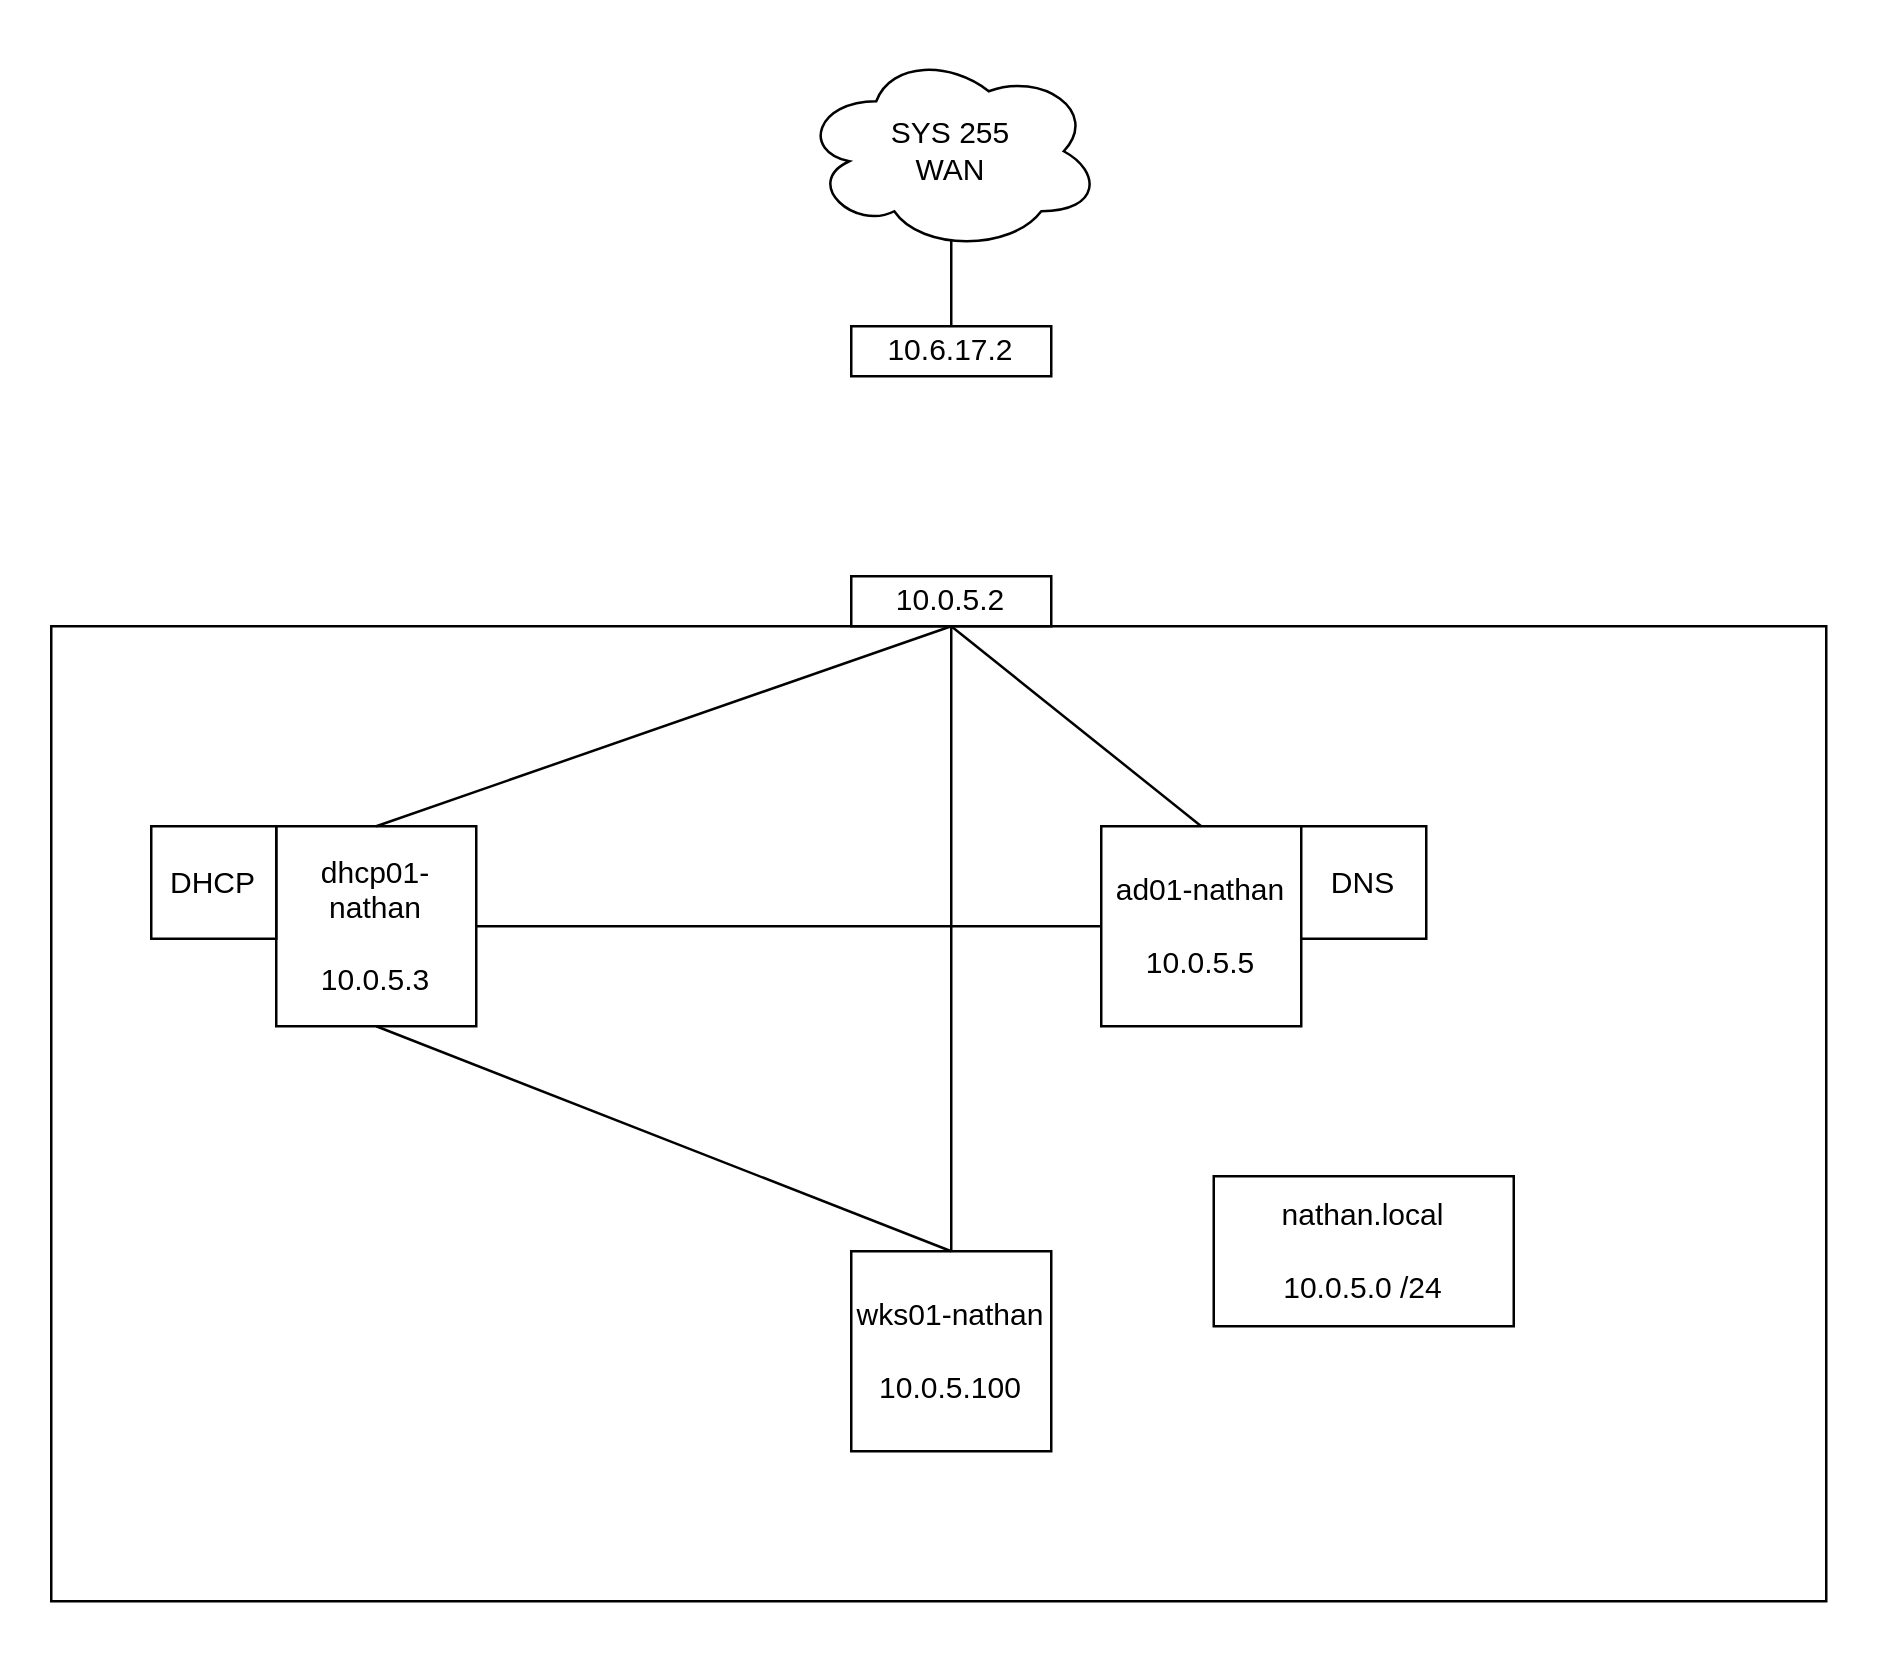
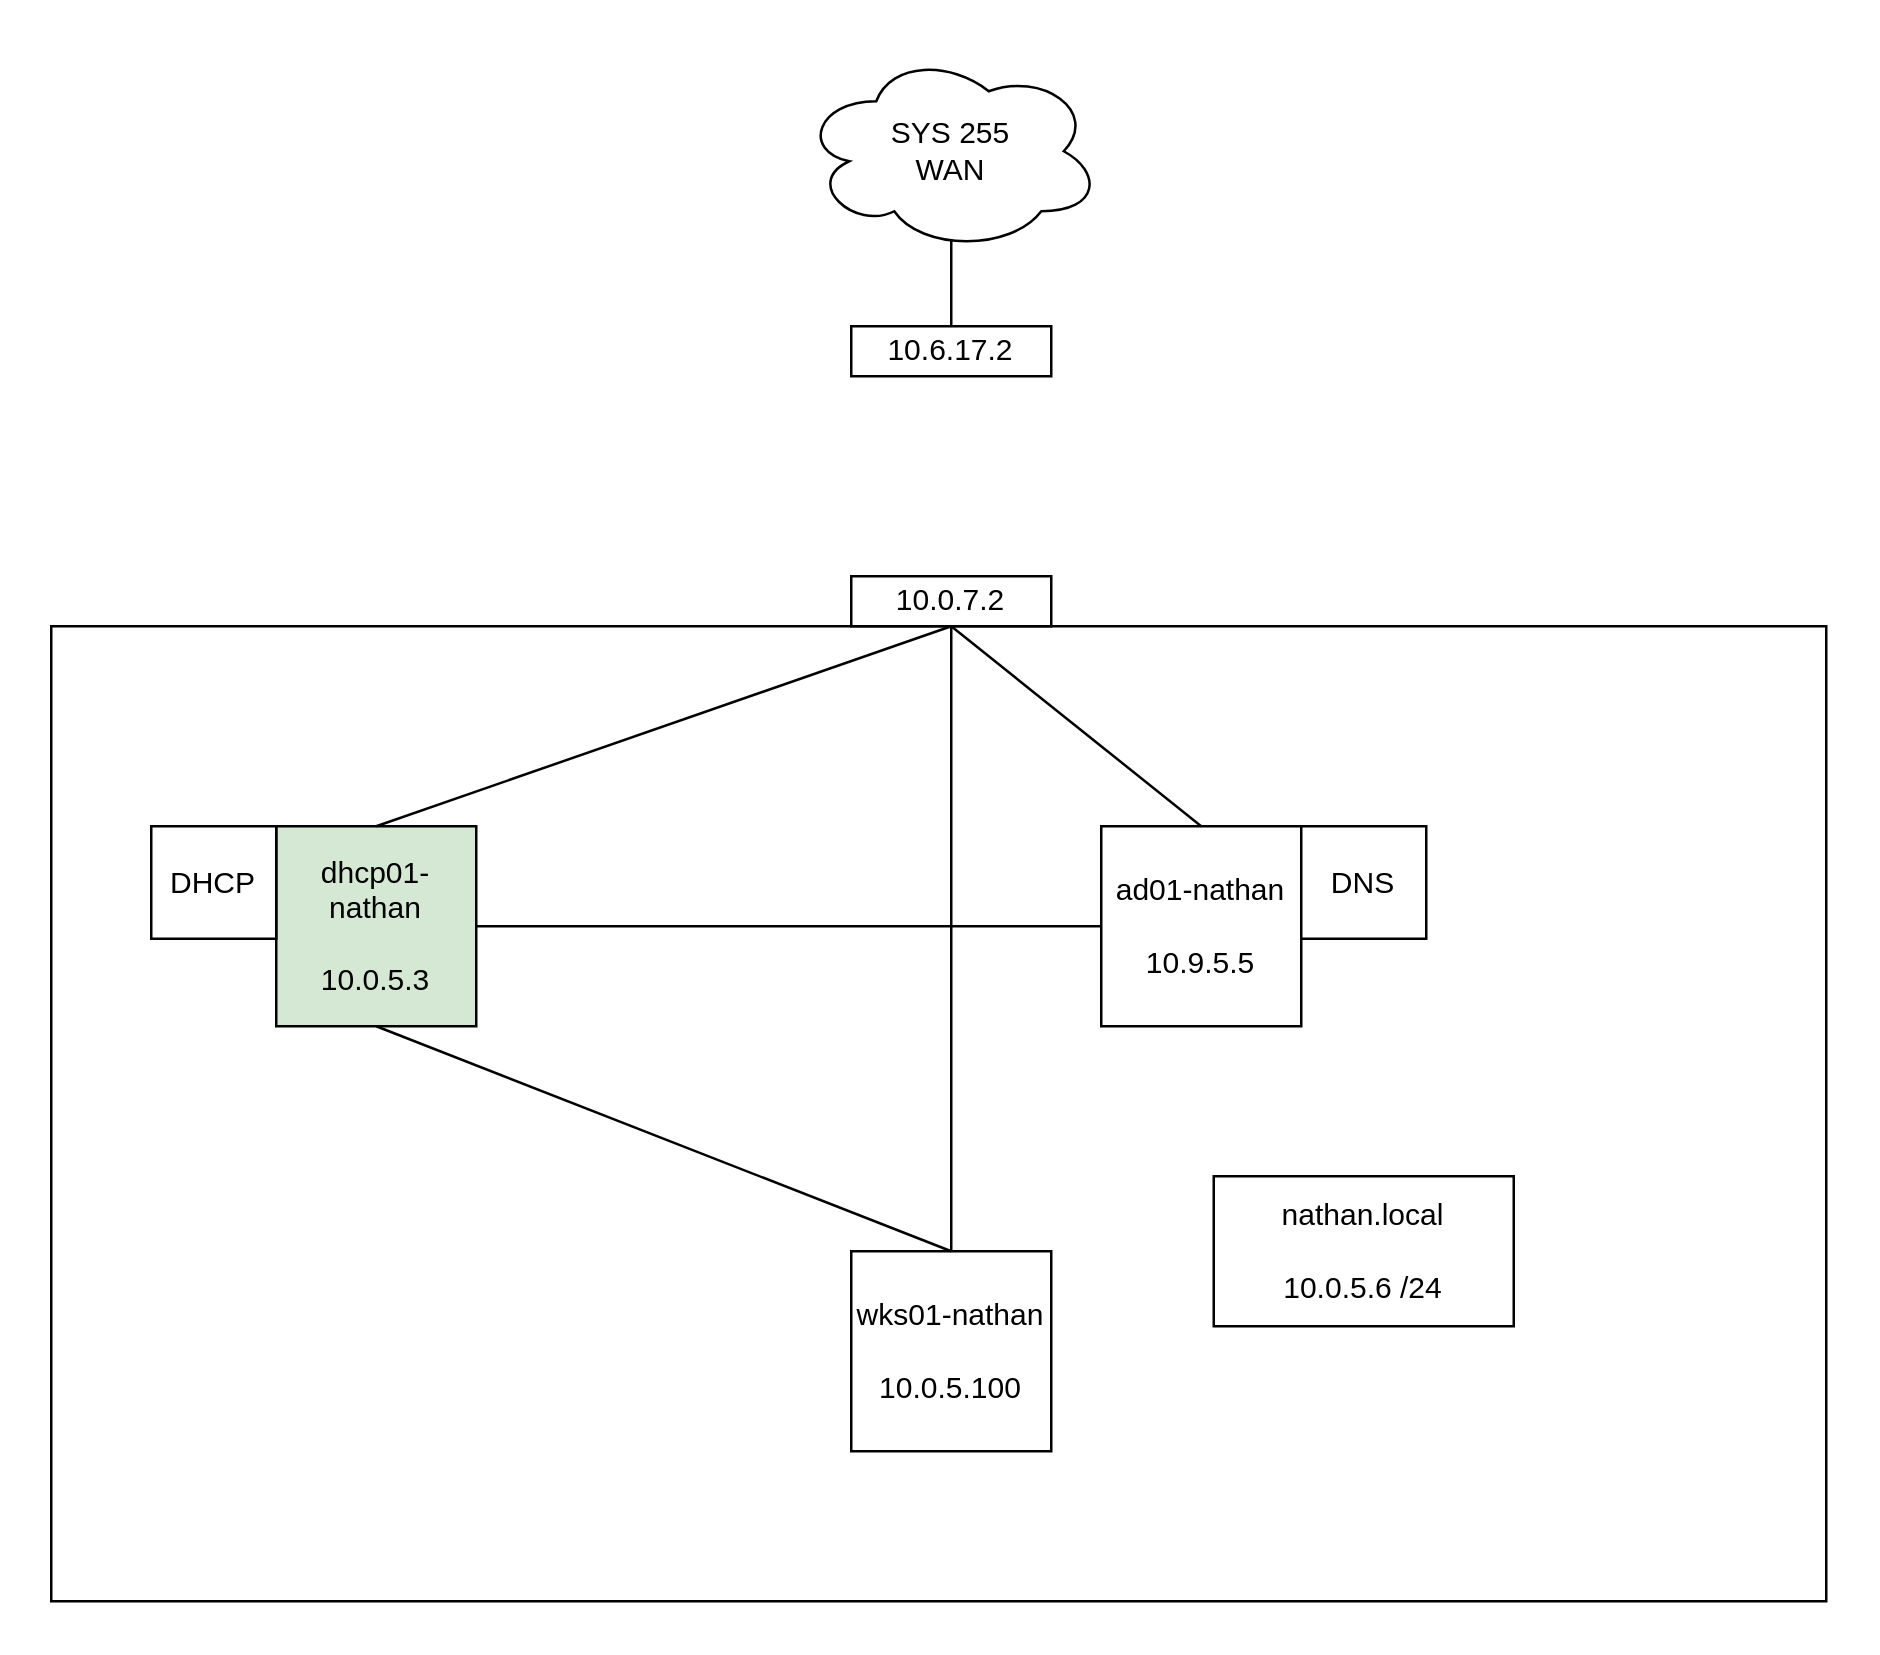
- <mxCell id="7" value="10.0.5.2" style="rounded=0;whiteSpace=wrap;html=1;" vertex="1" parent="1"><mxGeometry x="340" y="230" width="80" height="20" as="geometry" /></mxCell>
+ <mxCell id="7" value="10.0.7.2" style="rounded=0;whiteSpace=wrap;html=1;" vertex="1" parent="1"><mxGeometry x="340" y="230" width="80" height="20" as="geometry" /></mxCell>
- <mxCell id="5" value="dhcp01-nathan&lt;br&gt;&lt;br&gt;10.0.5.3" style="whiteSpace=wrap;html=1;aspect=fixed;" parent="1" vertex="1"><mxGeometry x="110" y="330" width="80" height="80" as="geometry" /></mxCell>
+ <mxCell id="5" value="dhcp01-nathan&lt;br&gt;&lt;br&gt;10.0.5.3" style="whiteSpace=wrap;html=1;aspect=fixed;fillColor=#d5e8d4;" parent="1" vertex="1"><mxGeometry x="110" y="330" width="80" height="80" as="geometry" /></mxCell>
- <mxCell id="4" value="ad01-nathan&lt;br&gt;&lt;br&gt;10.0.5.5" style="whiteSpace=wrap;html=1;aspect=fixed;" parent="1" vertex="1"><mxGeometry x="440" y="330" width="80" height="80" as="geometry" /></mxCell>
+ <mxCell id="4" value="ad01-nathan&lt;br&gt;&lt;br&gt;10.9.5.5" style="whiteSpace=wrap;html=1;aspect=fixed;" parent="1" vertex="1"><mxGeometry x="440" y="330" width="80" height="80" as="geometry" /></mxCell>
- <mxCell id="15" value="nathan.local&lt;br&gt;&lt;br&gt;10.0.5.0 /24" style="rounded=0;whiteSpace=wrap;html=1;" vertex="1" parent="1"><mxGeometry x="485" y="470" width="120" height="60" as="geometry" /></mxCell>
+ <mxCell id="15" value="nathan.local&lt;br&gt;&lt;br&gt;10.0.5.6 /24" style="rounded=0;whiteSpace=wrap;html=1;" vertex="1" parent="1"><mxGeometry x="485" y="470" width="120" height="60" as="geometry" /></mxCell>
